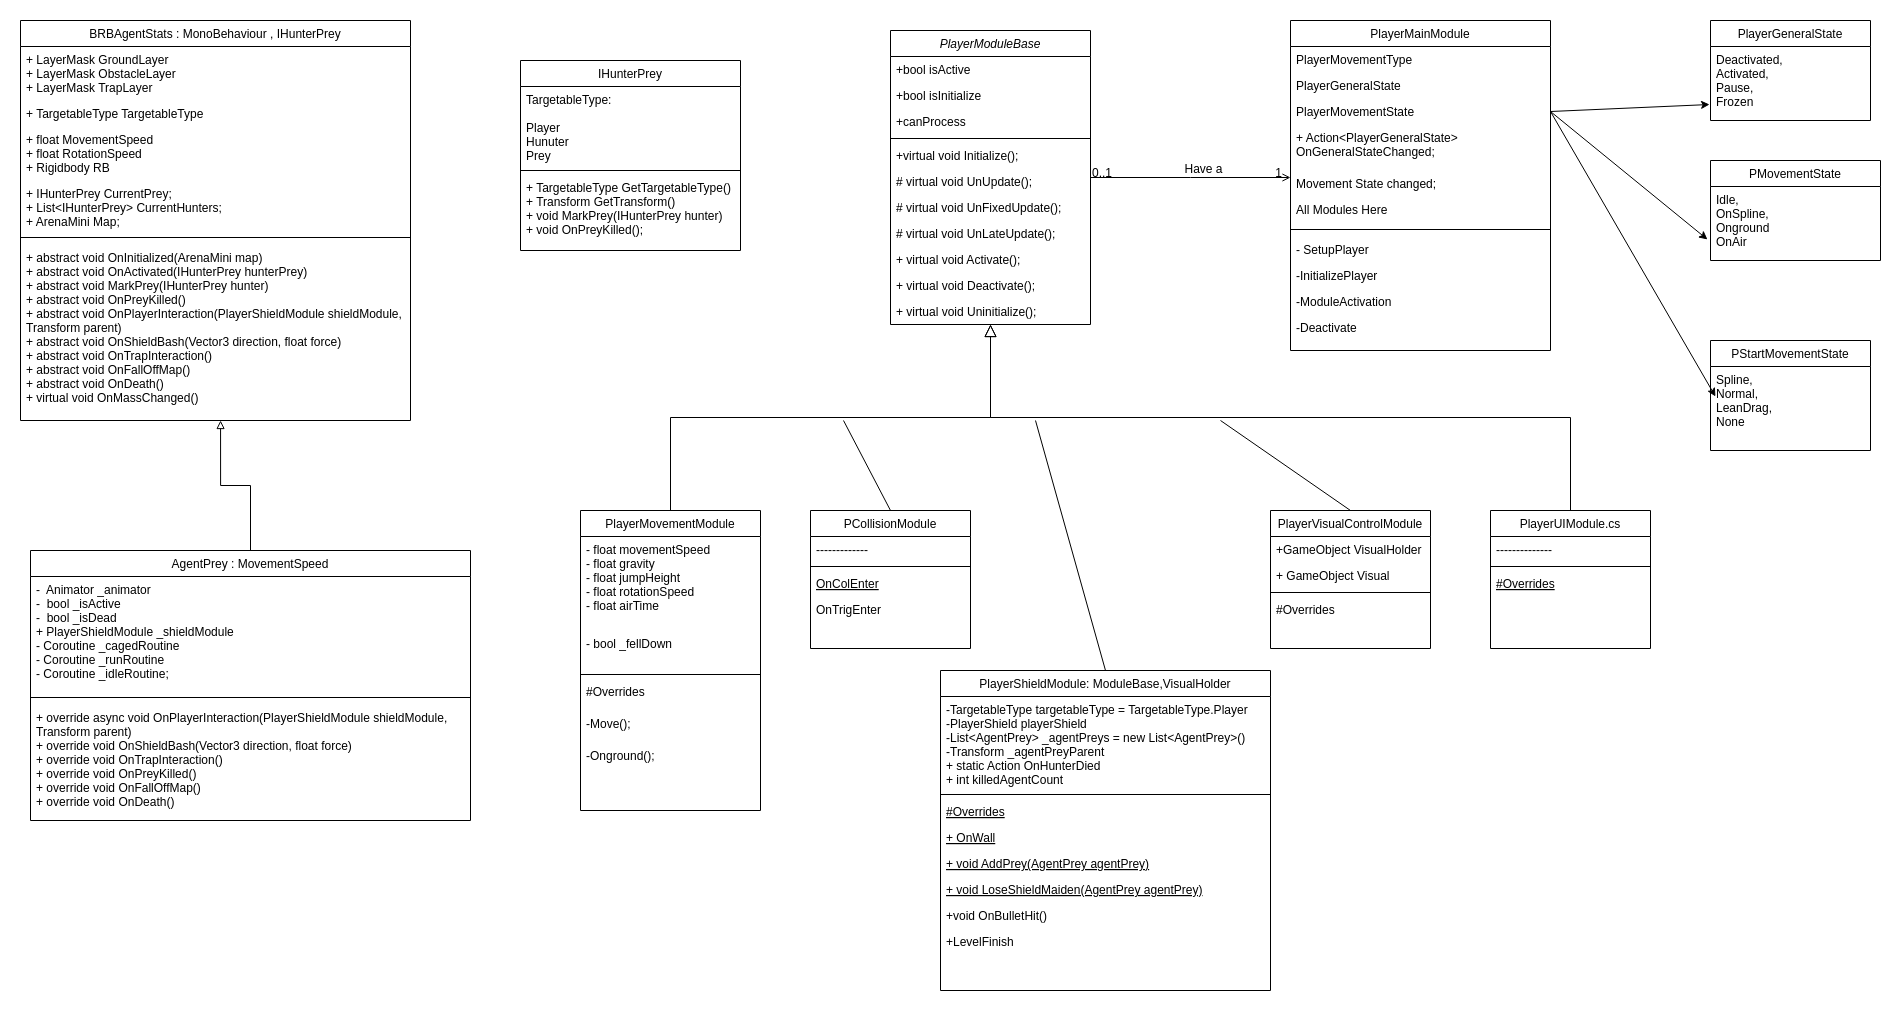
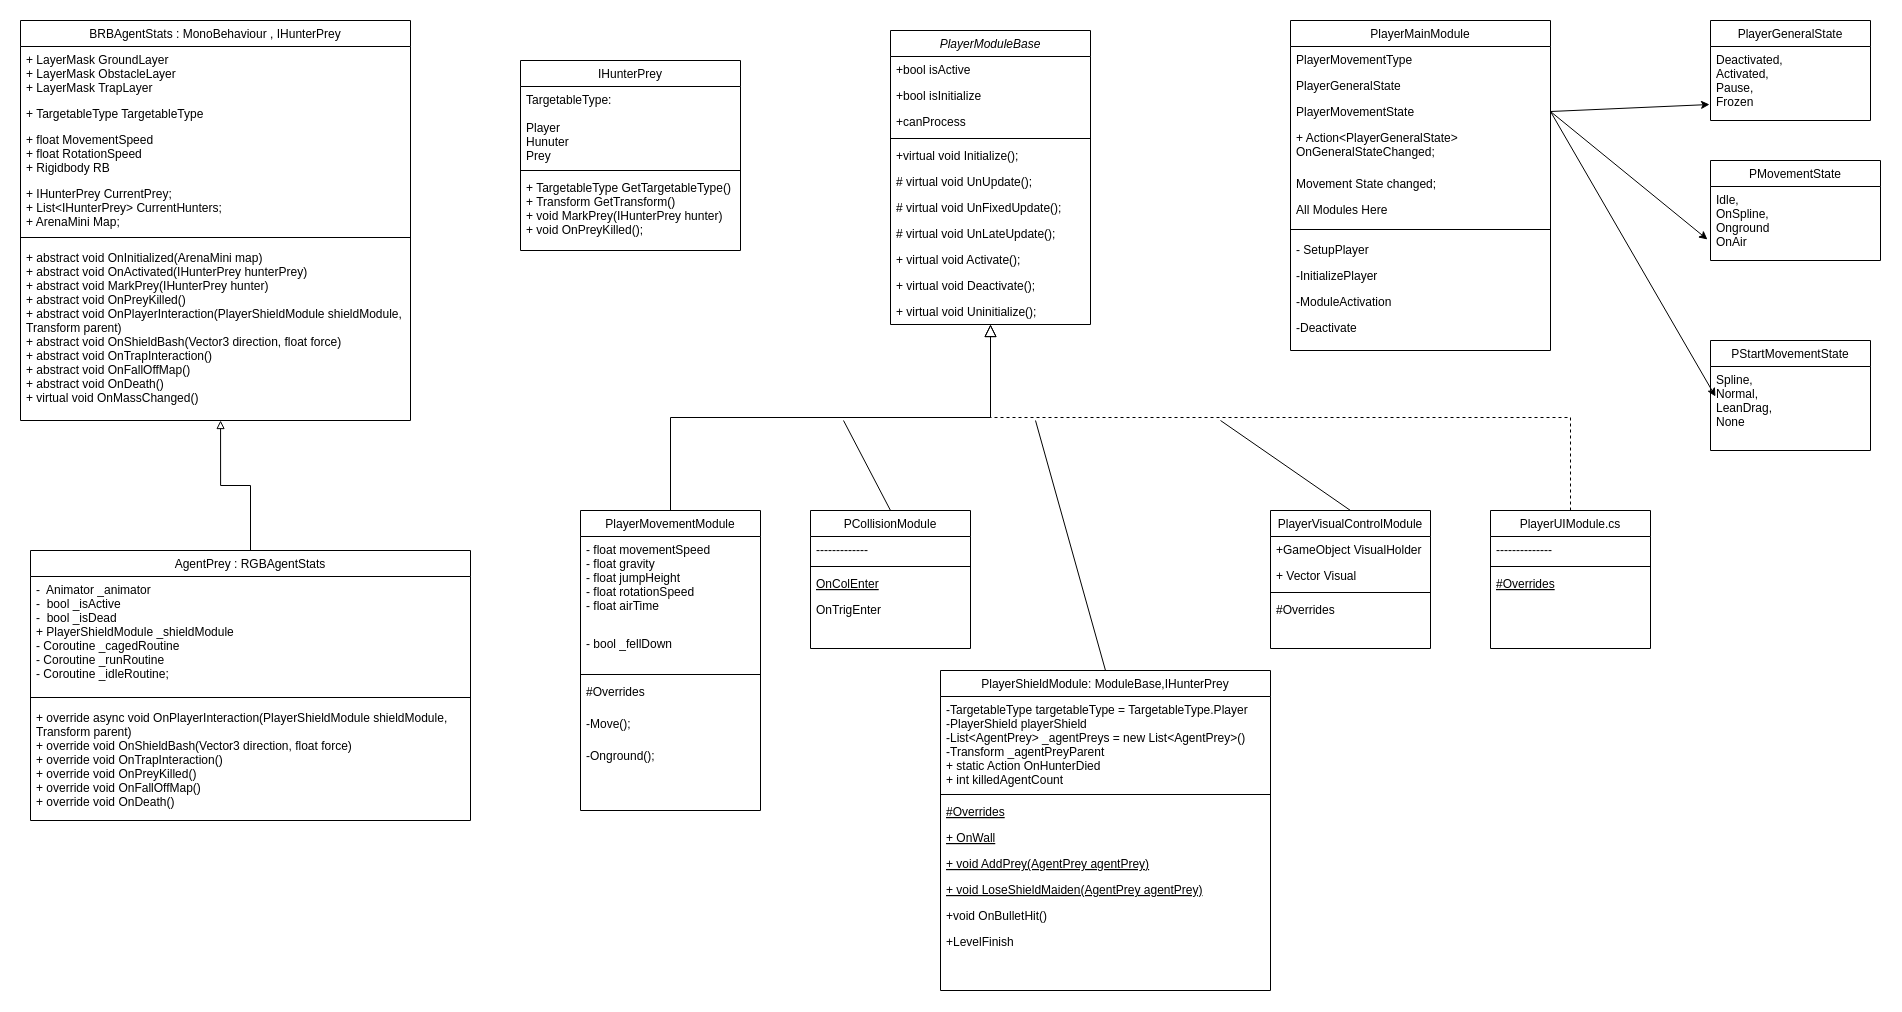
- <mxCell id="35" value="" style="endArrow=open;shadow=0;strokeWidth=1;rounded=0;endFill=1;edgeStyle=elbowEdgeStyle;elbow=vertical;" parent="1" source="2" target="23" edge="1"><mxGeometry x="0.5" y="41" relative="1" as="geometry"><mxPoint x="1210" y="202" as="sourcePoint" /><mxPoint x="1370" y="202" as="targetPoint" /><mxPoint x="-40" y="32" as="offset" /></mxGeometry></mxCell>
- <mxCell id="36" value="0..1" style="resizable=0;align=left;verticalAlign=bottom;labelBackgroundColor=none;fontSize=12;" parent="35" connectable="0" vertex="1"><mxGeometry x="-1" relative="1" as="geometry"><mxPoint y="4" as="offset" /></mxGeometry></mxCell>
- <mxCell id="37" value="1" style="resizable=0;align=right;verticalAlign=bottom;labelBackgroundColor=none;fontSize=12;" parent="35" connectable="0" vertex="1"><mxGeometry x="1" relative="1" as="geometry"><mxPoint x="-7" y="4" as="offset" /></mxGeometry></mxCell>
- <mxCell id="38" value="Have a" style="text;html=1;resizable=0;points=[];;align=center;verticalAlign=middle;labelBackgroundColor=none;rounded=0;shadow=0;strokeWidth=1;fontSize=12;" parent="35" vertex="1" connectable="0"><mxGeometry x="0.5" y="49" relative="1" as="geometry"><mxPoint x="-38" y="40" as="offset" /></mxGeometry></mxCell>
- <mxCell id="22" value="" style="endArrow=block;endSize=10;endFill=0;shadow=0;strokeWidth=1;rounded=0;edgeStyle=elbowEdgeStyle;elbow=vertical;exitX=0.5;exitY=0;exitDx=0;exitDy=0;" parent="1" source="61" target="2" edge="1"><mxGeometry width="160" relative="1" as="geometry"><mxPoint x="1570" y="520" as="sourcePoint" /><mxPoint x="1140" y="281" as="targetPoint" /><Array as="points"><mxPoint x="1260" y="417" /></Array></mxGeometry></mxCell>
+ <mxCell id="22" value="" style="endArrow=block;endSize=10;endFill=0;shadow=0;strokeWidth=1;rounded=0;edgeStyle=elbowEdgeStyle;elbow=vertical;exitX=0.5;exitY=0;exitDx=0;exitDy=0;dashed=1;" parent="1" source="61" target="2" edge="1"><mxGeometry width="160" relative="1" as="geometry"><mxPoint x="1570" y="520" as="sourcePoint" /><mxPoint x="1140" y="281" as="targetPoint" /><Array as="points"><mxPoint x="1260" y="417" /></Array></mxGeometry></mxCell>
- <mxCell id="86" value="AgentPrey : MovementSpeed" style="swimlane;fontStyle=0;align=center;verticalAlign=top;childLayout=stackLayout;horizontal=1;startSize=26;horizontalStack=0;resizeParent=1;resizeLast=0;collapsible=1;marginBottom=0;rounded=0;shadow=0;strokeWidth=1;" vertex="1" parent="1"><mxGeometry x="30" y="550" width="440" height="270" as="geometry"><mxRectangle x="550" y="140" width="160" height="26" as="alternateBounds" /></mxGeometry></mxCell>
+ <mxCell id="86" value="AgentPrey : RGBAgentStats" style="swimlane;fontStyle=0;align=center;verticalAlign=top;childLayout=stackLayout;horizontal=1;startSize=26;horizontalStack=0;resizeParent=1;resizeLast=0;collapsible=1;marginBottom=0;rounded=0;shadow=0;strokeWidth=1;" vertex="1" parent="1"><mxGeometry x="30" y="550" width="440" height="270" as="geometry"><mxRectangle x="550" y="140" width="160" height="26" as="alternateBounds" /></mxGeometry></mxCell>
- <mxCell id="57" value="+ GameObject Visual" style="text;align=left;verticalAlign=top;spacingLeft=4;spacingRight=4;overflow=hidden;rotatable=0;points=[[0,0.5],[1,0.5]];portConstraint=eastwest;rounded=0;shadow=0;html=0;" vertex="1" parent="55"><mxGeometry y="52" width="160" height="26" as="geometry" /></mxCell>
+ <mxCell id="57" value="+ Vector Visual" style="text;align=left;verticalAlign=top;spacingLeft=4;spacingRight=4;overflow=hidden;rotatable=0;points=[[0,0.5],[1,0.5]];portConstraint=eastwest;rounded=0;shadow=0;html=0;" vertex="1" parent="55"><mxGeometry y="52" width="160" height="26" as="geometry" /></mxCell>
- <mxCell id="45" value="PlayerShieldModule: ModuleBase,VisualHolder" style="swimlane;fontStyle=0;align=center;verticalAlign=top;childLayout=stackLayout;horizontal=1;startSize=26;horizontalStack=0;resizeParent=1;resizeLast=0;collapsible=1;marginBottom=0;rounded=0;shadow=0;strokeWidth=1;" vertex="1" parent="1"><mxGeometry x="940" y="670" width="330" height="320" as="geometry"><mxRectangle x="130" y="380" width="160" height="26" as="alternateBounds" /></mxGeometry></mxCell>
+ <mxCell id="45" value="PlayerShieldModule: ModuleBase,IHunterPrey" style="swimlane;fontStyle=0;align=center;verticalAlign=top;childLayout=stackLayout;horizontal=1;startSize=26;horizontalStack=0;resizeParent=1;resizeLast=0;collapsible=1;marginBottom=0;rounded=0;shadow=0;strokeWidth=1;" vertex="1" parent="1"><mxGeometry x="940" y="670" width="330" height="320" as="geometry"><mxRectangle x="130" y="380" width="160" height="26" as="alternateBounds" /></mxGeometry></mxCell>
